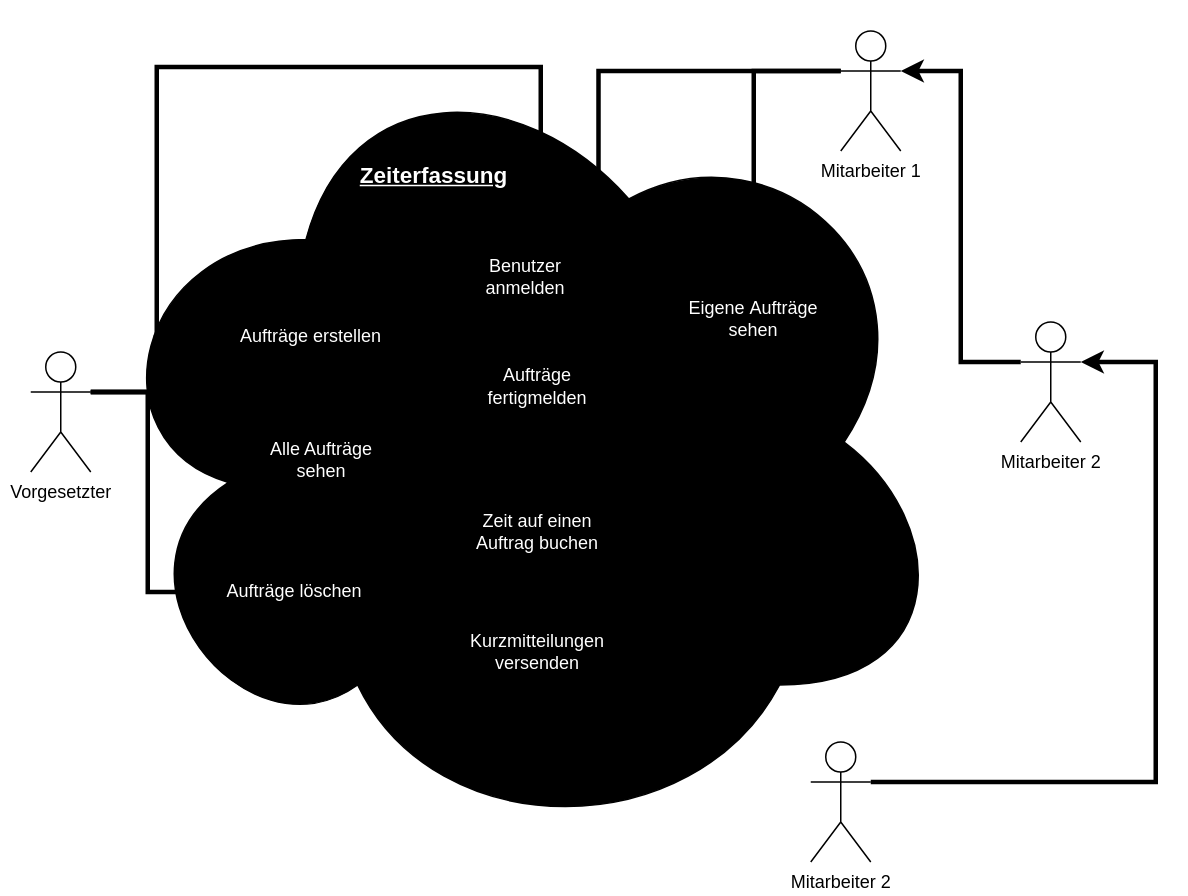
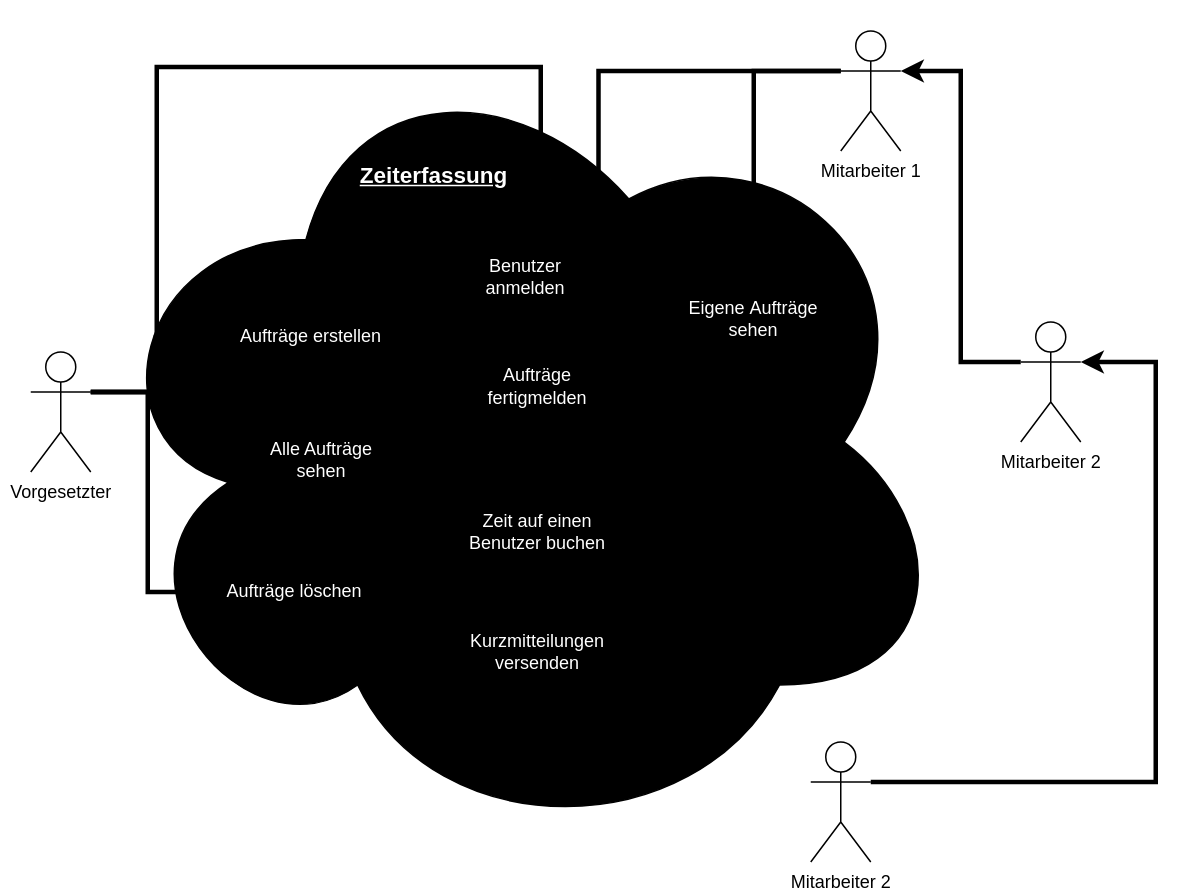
- <mxCell id="13" value="Zeit auf einen&lt;div&gt;Auftrag buchen&lt;/div&gt;" style="rounded=0;whiteSpace=wrap;html=1;fillColor=#000000;fontColor=#FFFFFF;" vertex="1" parent="1"><mxGeometry x="298" y="324" width="120" height="60" as="geometry" /></mxCell>
+ <mxCell id="13" value="Zeit auf einen&lt;div&gt;Benutzer buchen&lt;/div&gt;" style="rounded=0;whiteSpace=wrap;html=1;fillColor=#000000;fontColor=#FFFFFF;" vertex="1" parent="1"><mxGeometry x="298" y="324" width="120" height="60" as="geometry" /></mxCell>
